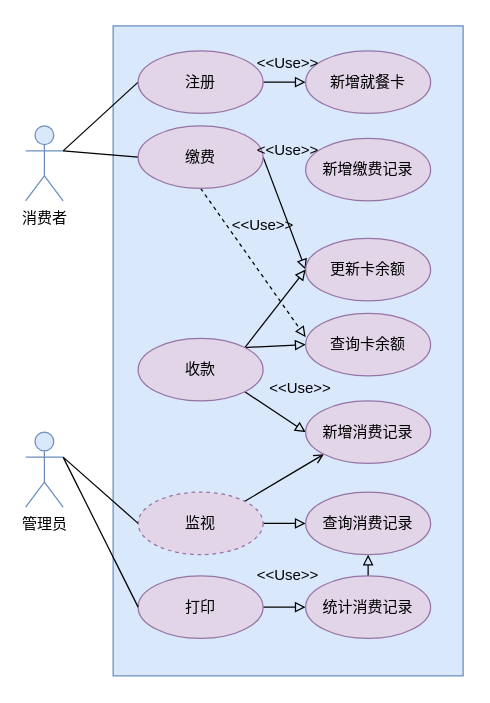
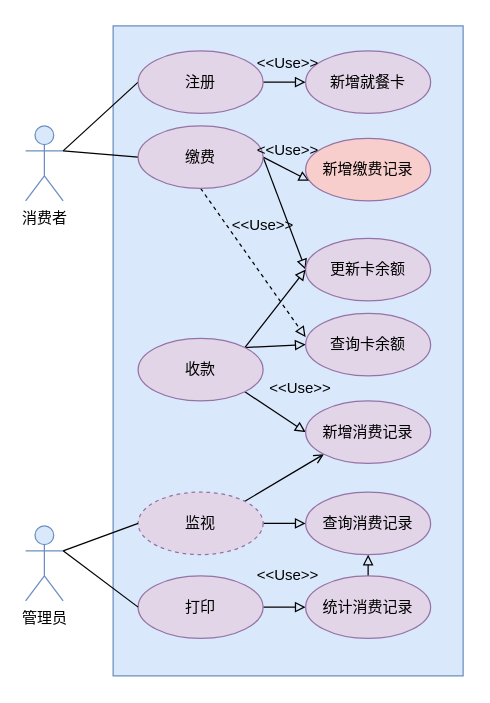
+ <mxCell id="8" style="edgeStyle=none;rounded=0;orthogonalLoop=1;jettySize=auto;html=1;exitX=1;exitY=0.5;exitDx=0;exitDy=0;endArrow=block;endFill=0;entryX=0.03;entryY=0.68;entryDx=0;entryDy=0;entryPerimeter=0;" edge="1" parent="1" source="11" target="17"><mxGeometry relative="1" as="geometry" /></mxCell>
- <mxCell id="17" value="新增缴费记录" style="ellipse;whiteSpace=wrap;html=1;fillColor=#e1d5e7;strokeColor=#9673a6;" vertex="1" parent="1"><mxGeometry x="244" y="110" width="100" height="50" as="geometry" /></mxCell>
+ <mxCell id="17" value="新增缴费记录" style="ellipse;whiteSpace=wrap;html=1;fillColor=#f8cecc;strokeColor=#9673a6;" vertex="1" parent="1"><mxGeometry x="244" y="110" width="100" height="50" as="geometry" /></mxCell>
- <mxCell id="31" value="管理员" style="shape=umlActor;verticalLabelPosition=bottom;verticalAlign=top;html=1;outlineConnect=0;fillColor=#dae8fc;strokeColor=#6c8ebf;" vertex="1" parent="1"><mxGeometry x="20" y="345" width="30" height="60" as="geometry" /></mxCell>
+ <mxCell id="31" value="管理员" style="shape=umlActor;verticalLabelPosition=bottom;verticalAlign=top;html=1;outlineConnect=0;fillColor=#dae8fc;strokeColor=#6c8ebf;" vertex="1" parent="1"><mxGeometry x="20" y="420" width="30" height="60" as="geometry" /></mxCell>
